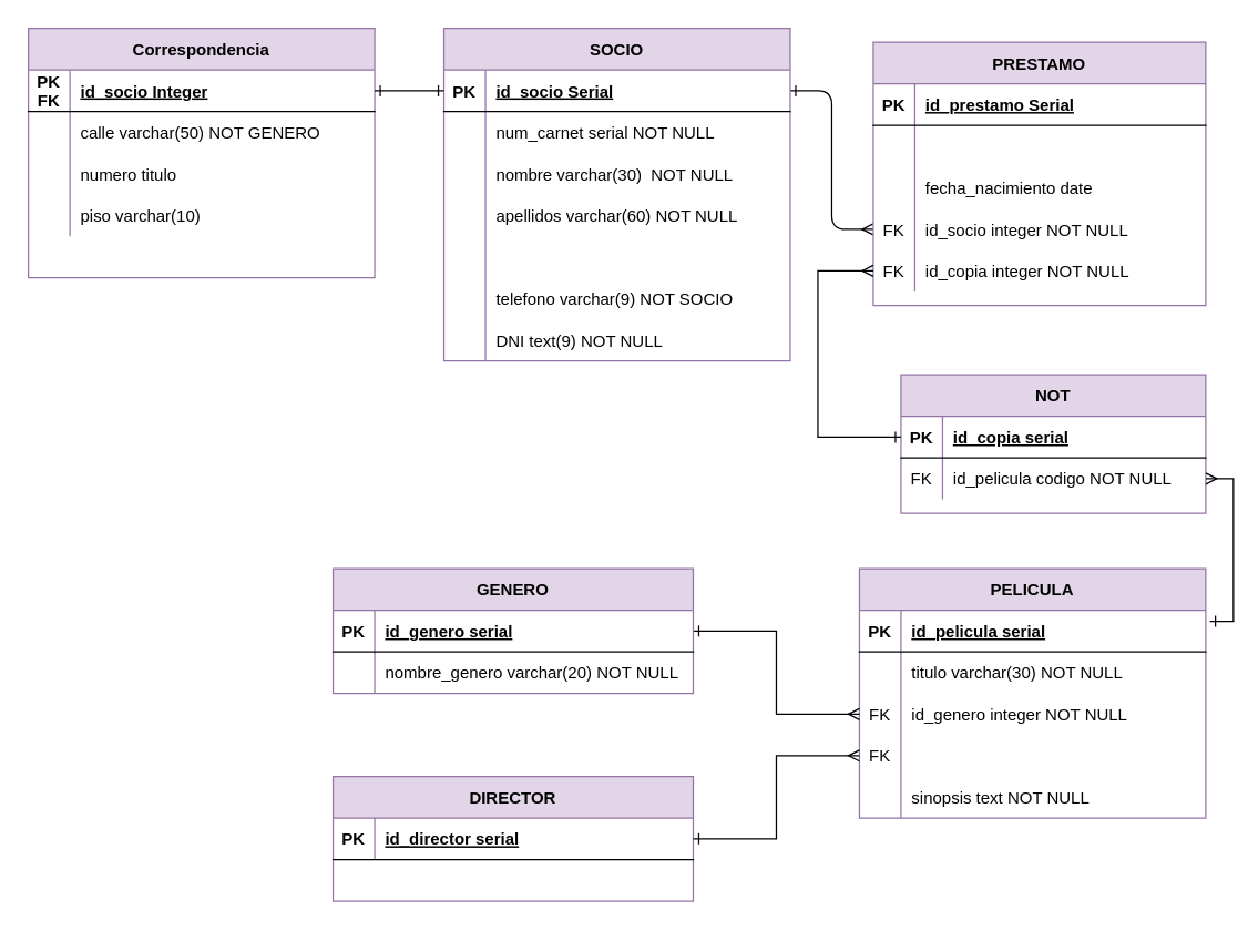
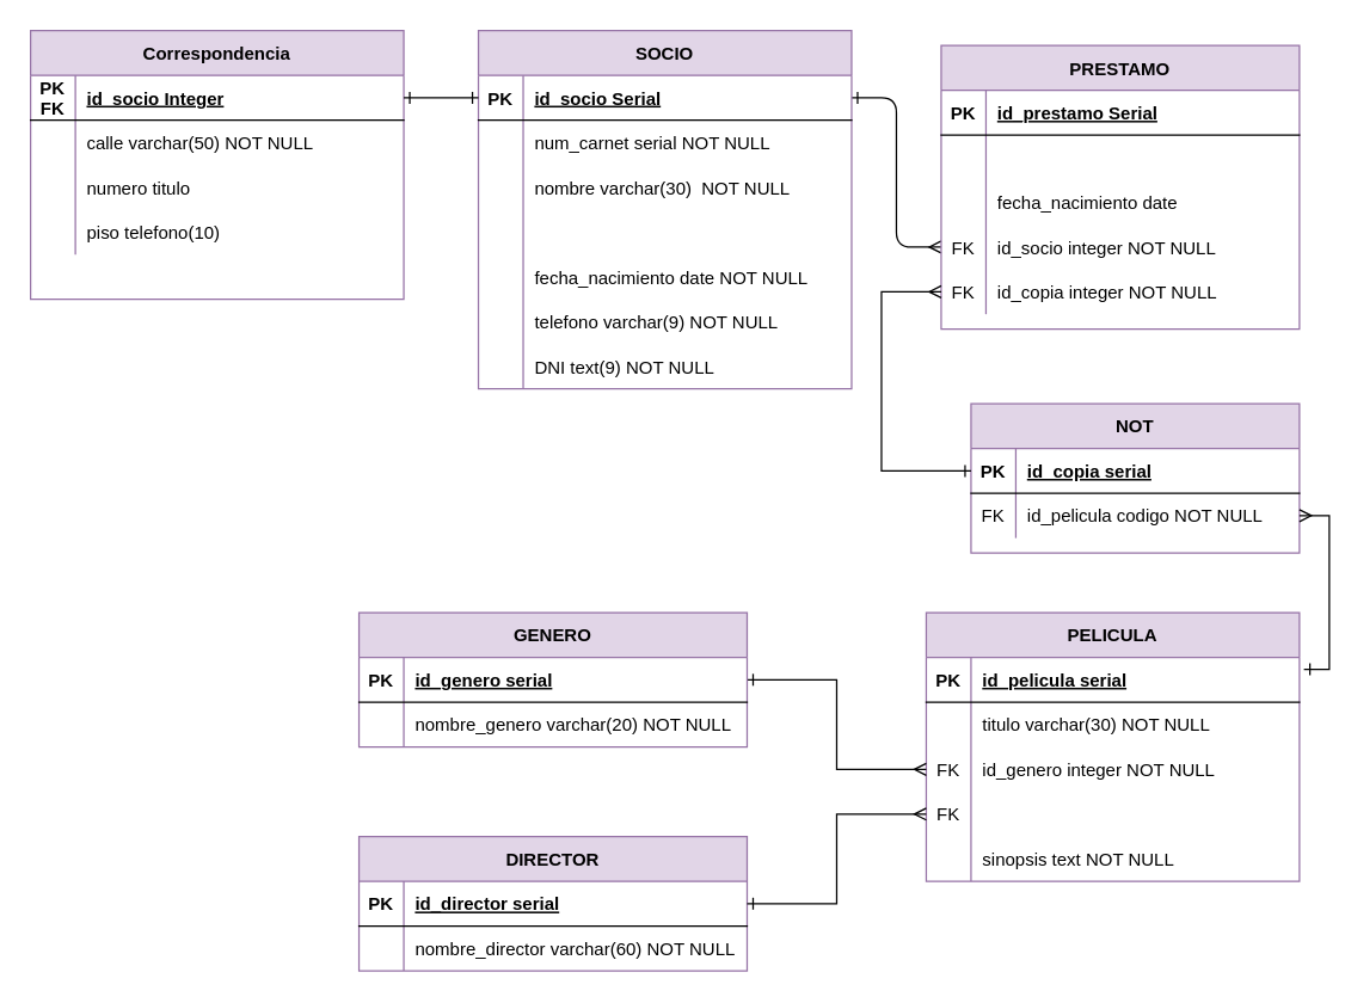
- <mxCell id="69" value="calle varchar(50) NOT GENERO" style="shape=partialRectangle;overflow=hidden;connectable=0;fillColor=none;top=0;left=0;bottom=0;right=0;align=left;spacingLeft=6;" parent="67" vertex="1"><mxGeometry x="30" width="220" height="30" as="geometry"><mxRectangle width="220" height="30" as="alternateBounds" /></mxGeometry></mxCell>
+ <mxCell id="69" value="calle varchar(50) NOT NULL" style="shape=partialRectangle;overflow=hidden;connectable=0;fillColor=none;top=0;left=0;bottom=0;right=0;align=left;spacingLeft=6;" parent="67" vertex="1"><mxGeometry x="30" width="220" height="30" as="geometry"><mxRectangle width="220" height="30" as="alternateBounds" /></mxGeometry></mxCell>
- <mxCell id="37" value="apellidos varchar(60) NOT NULL" style="shape=partialRectangle;overflow=hidden;connectable=0;fillColor=none;top=0;left=0;bottom=0;right=0;align=left;spacingLeft=6;" parent="35" vertex="1"><mxGeometry x="30" width="220" height="30" as="geometry"><mxRectangle width="220" height="30" as="alternateBounds" /></mxGeometry></mxCell>
- <mxCell id="75" value="piso varchar(10)" style="shape=partialRectangle;overflow=hidden;connectable=0;fillColor=none;top=0;left=0;bottom=0;right=0;align=left;spacingLeft=6;" parent="73" vertex="1"><mxGeometry x="30" width="220" height="30" as="geometry"><mxRectangle width="220" height="30" as="alternateBounds" /></mxGeometry></mxCell>
+ <mxCell id="75" value="piso telefono(10)" style="shape=partialRectangle;overflow=hidden;connectable=0;fillColor=none;top=0;left=0;bottom=0;right=0;align=left;spacingLeft=6;" parent="73" vertex="1"><mxGeometry x="30" width="220" height="30" as="geometry"><mxRectangle width="220" height="30" as="alternateBounds" /></mxGeometry></mxCell>
+ <mxCell id="40" value="fecha_nacimiento date NOT NULL" style="shape=partialRectangle;overflow=hidden;connectable=0;fillColor=none;top=0;left=0;bottom=0;right=0;align=left;spacingLeft=6;" parent="38" vertex="1"><mxGeometry x="30" width="220" height="30" as="geometry"><mxRectangle width="220" height="30" as="alternateBounds" /></mxGeometry></mxCell>
- <mxCell id="43" value="telefono varchar(9) NOT SOCIO" style="shape=partialRectangle;overflow=hidden;connectable=0;fillColor=none;top=0;left=0;bottom=0;right=0;align=left;spacingLeft=6;" parent="41" vertex="1"><mxGeometry x="30" width="220" height="30" as="geometry"><mxRectangle width="220" height="30" as="alternateBounds" /></mxGeometry></mxCell>
+ <mxCell id="43" value="telefono varchar(9) NOT NULL" style="shape=partialRectangle;overflow=hidden;connectable=0;fillColor=none;top=0;left=0;bottom=0;right=0;align=left;spacingLeft=6;" parent="41" vertex="1"><mxGeometry x="30" width="220" height="30" as="geometry"><mxRectangle width="220" height="30" as="alternateBounds" /></mxGeometry></mxCell>
+ <mxCell id="93" value="nombre_director varchar(60) NOT NULL" style="shape=partialRectangle;overflow=hidden;connectable=0;fillColor=none;top=0;left=0;bottom=0;right=0;align=left;spacingLeft=6;" parent="91" vertex="1"><mxGeometry x="30" width="230" height="30" as="geometry"><mxRectangle width="230" height="30" as="alternateBounds" /></mxGeometry></mxCell>
